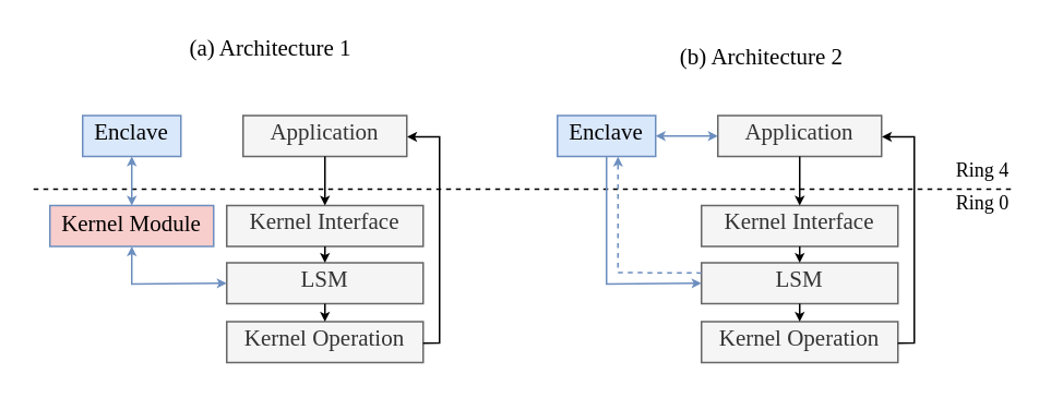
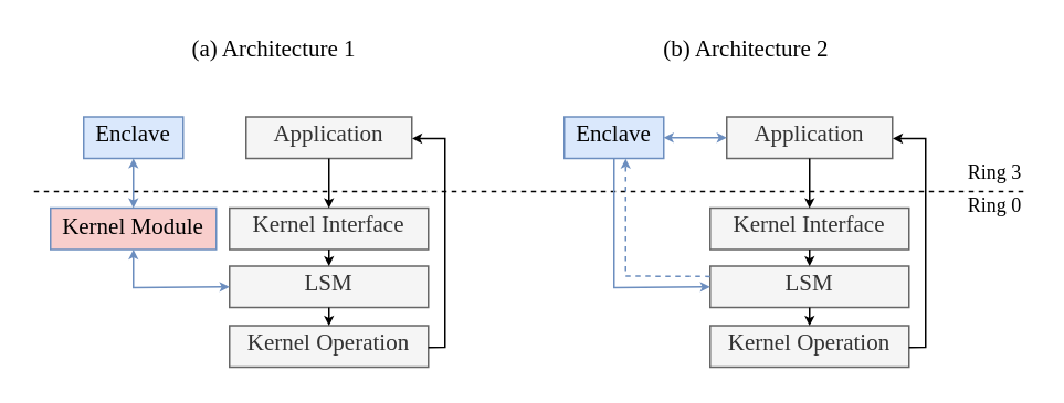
- <mxCell id="30" value="(b) Architecture 2" style="text;html=1;strokeColor=none;fillColor=none;align=center;verticalAlign=middle;whiteSpace=wrap;rounded=0;fontFamily=Linux Libertine O;fontSize=14;" vertex="1" parent="1"><mxGeometry x="340" y="25" width="250" height="20" as="geometry" /></mxCell>
+ <mxCell id="30" value="(b) Architecture 2" style="text;html=1;strokeColor=none;fillColor=none;align=center;verticalAlign=middle;whiteSpace=wrap;rounded=0;fontFamily=Linux Libertine O;fontSize=14;" vertex="1" parent="1"><mxGeometry x="325" y="20" width="250" height="20" as="geometry" /></mxCell>
- <mxCell id="11" value="Ring 4" style="text;html=1;strokeColor=none;fillColor=none;align=center;verticalAlign=middle;whiteSpace=wrap;rounded=0;fontFamily=Linux Libertine O;fontSize=12;spacingBottom=2;" parent="1" vertex="1"><mxGeometry x="580" y="95" width="40" height="20" as="geometry" /></mxCell>
+ <mxCell id="11" value="Ring 3" style="text;html=1;strokeColor=none;fillColor=none;align=center;verticalAlign=middle;whiteSpace=wrap;rounded=0;fontFamily=Linux Libertine O;fontSize=12;spacingBottom=2;" parent="1" vertex="1"><mxGeometry x="580" y="95" width="40" height="20" as="geometry" /></mxCell>
